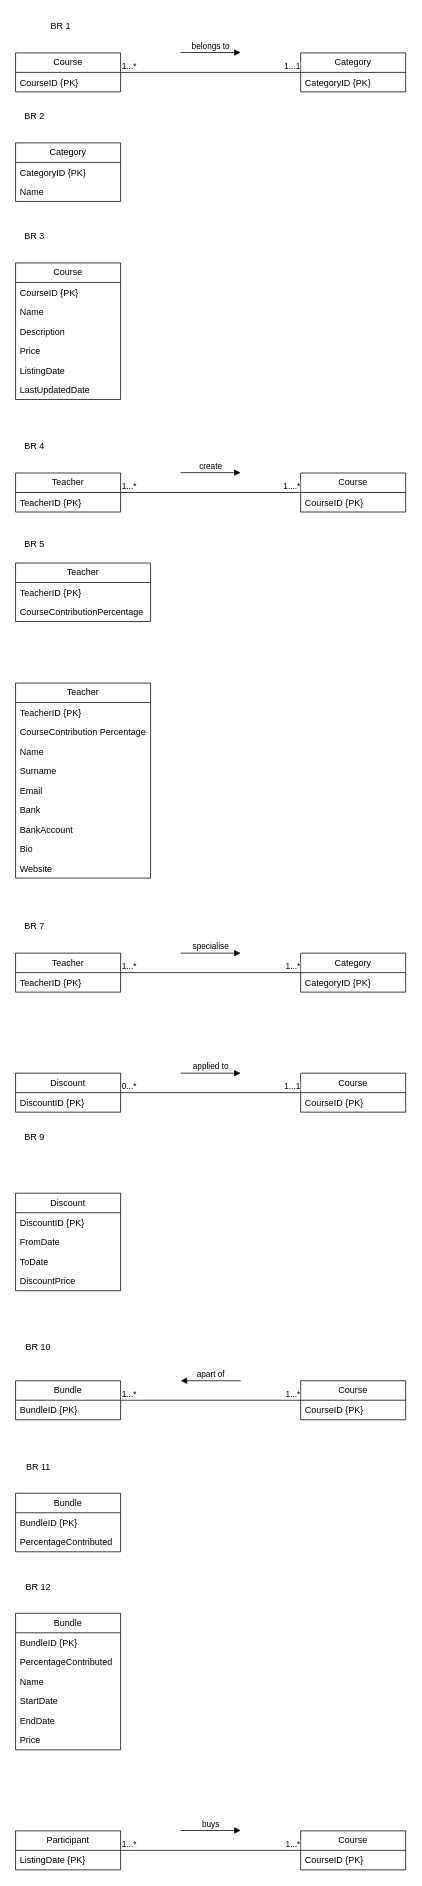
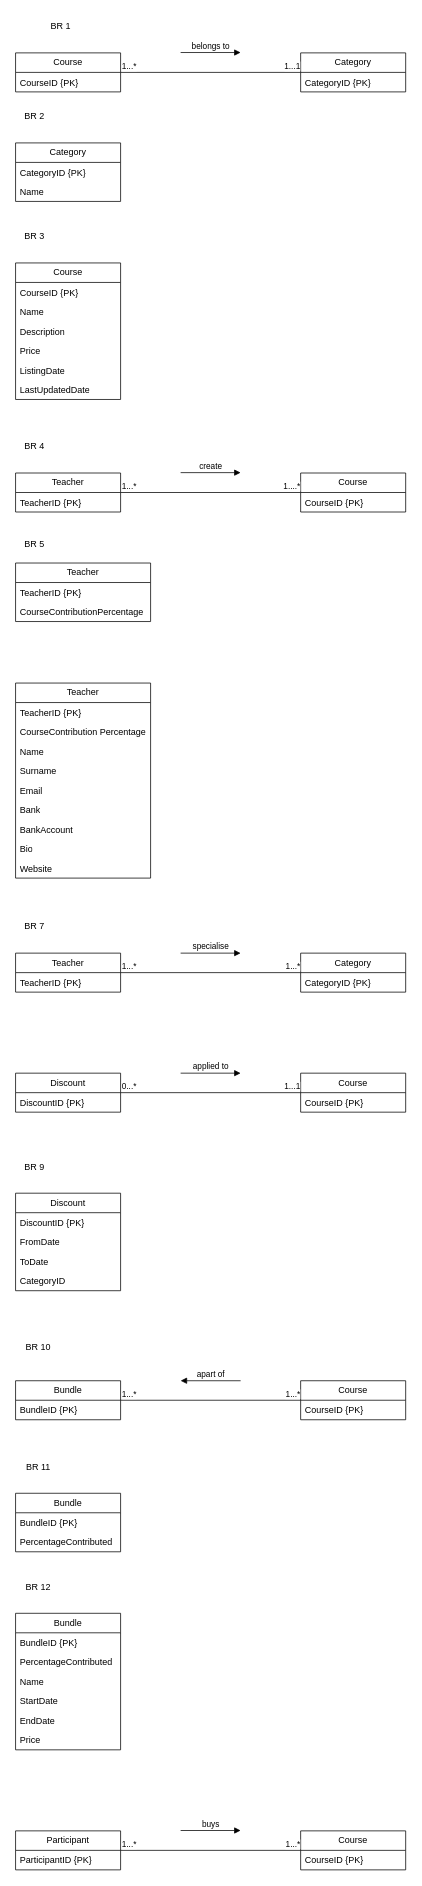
- <mxCell id="63" value="BR 9" style="text;html=1;align=center;verticalAlign=middle;resizable=0;points=[];autosize=1;strokeColor=none;fillColor=none;" vertex="1" parent="1"><mxGeometry x="20" y="1500" width="50" height="30" as="geometry" /></mxCell>
+ <mxCell id="63" value="BR 9" style="text;html=1;align=center;verticalAlign=middle;resizable=0;points=[];autosize=1;strokeColor=none;fillColor=none;" vertex="1" parent="1"><mxGeometry x="20" y="1540" width="50" height="30" as="geometry" /></mxCell>
- <mxCell id="68" value="DiscountPrice" style="text;strokeColor=none;fillColor=none;align=left;verticalAlign=top;spacingLeft=4;spacingRight=4;overflow=hidden;rotatable=0;points=[[0,0.5],[1,0.5]];portConstraint=eastwest;whiteSpace=wrap;html=1;" vertex="1" parent="64"><mxGeometry y="104" width="140" height="26" as="geometry" /></mxCell>
+ <mxCell id="68" value="CategoryID" style="text;strokeColor=none;fillColor=none;align=left;verticalAlign=top;spacingLeft=4;spacingRight=4;overflow=hidden;rotatable=0;points=[[0,0.5],[1,0.5]];portConstraint=eastwest;whiteSpace=wrap;html=1;" vertex="1" parent="64"><mxGeometry y="104" width="140" height="26" as="geometry" /></mxCell>
- <mxCell id="91" value="ListingDate {PK}" style="text;strokeColor=none;fillColor=none;align=left;verticalAlign=top;spacingLeft=4;spacingRight=4;overflow=hidden;rotatable=0;points=[[0,0.5],[1,0.5]];portConstraint=eastwest;whiteSpace=wrap;html=1;" vertex="1" parent="90"><mxGeometry y="26" width="140" height="26" as="geometry" /></mxCell>
+ <mxCell id="91" value="ParticipantID {PK}" style="text;strokeColor=none;fillColor=none;align=left;verticalAlign=top;spacingLeft=4;spacingRight=4;overflow=hidden;rotatable=0;points=[[0,0.5],[1,0.5]];portConstraint=eastwest;whiteSpace=wrap;html=1;" vertex="1" parent="90"><mxGeometry y="26" width="140" height="26" as="geometry" /></mxCell>
